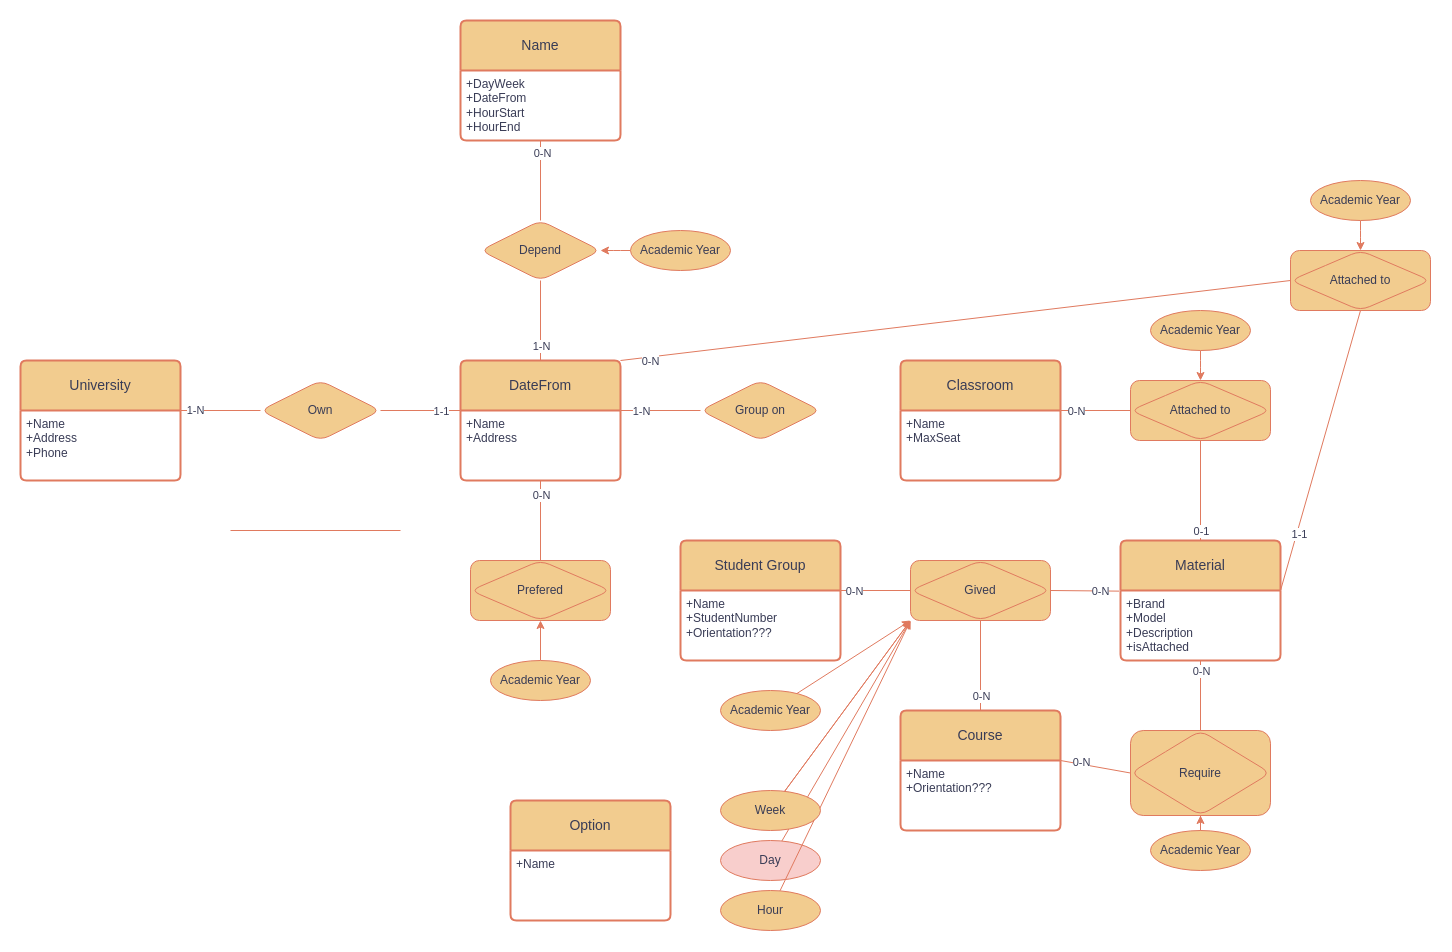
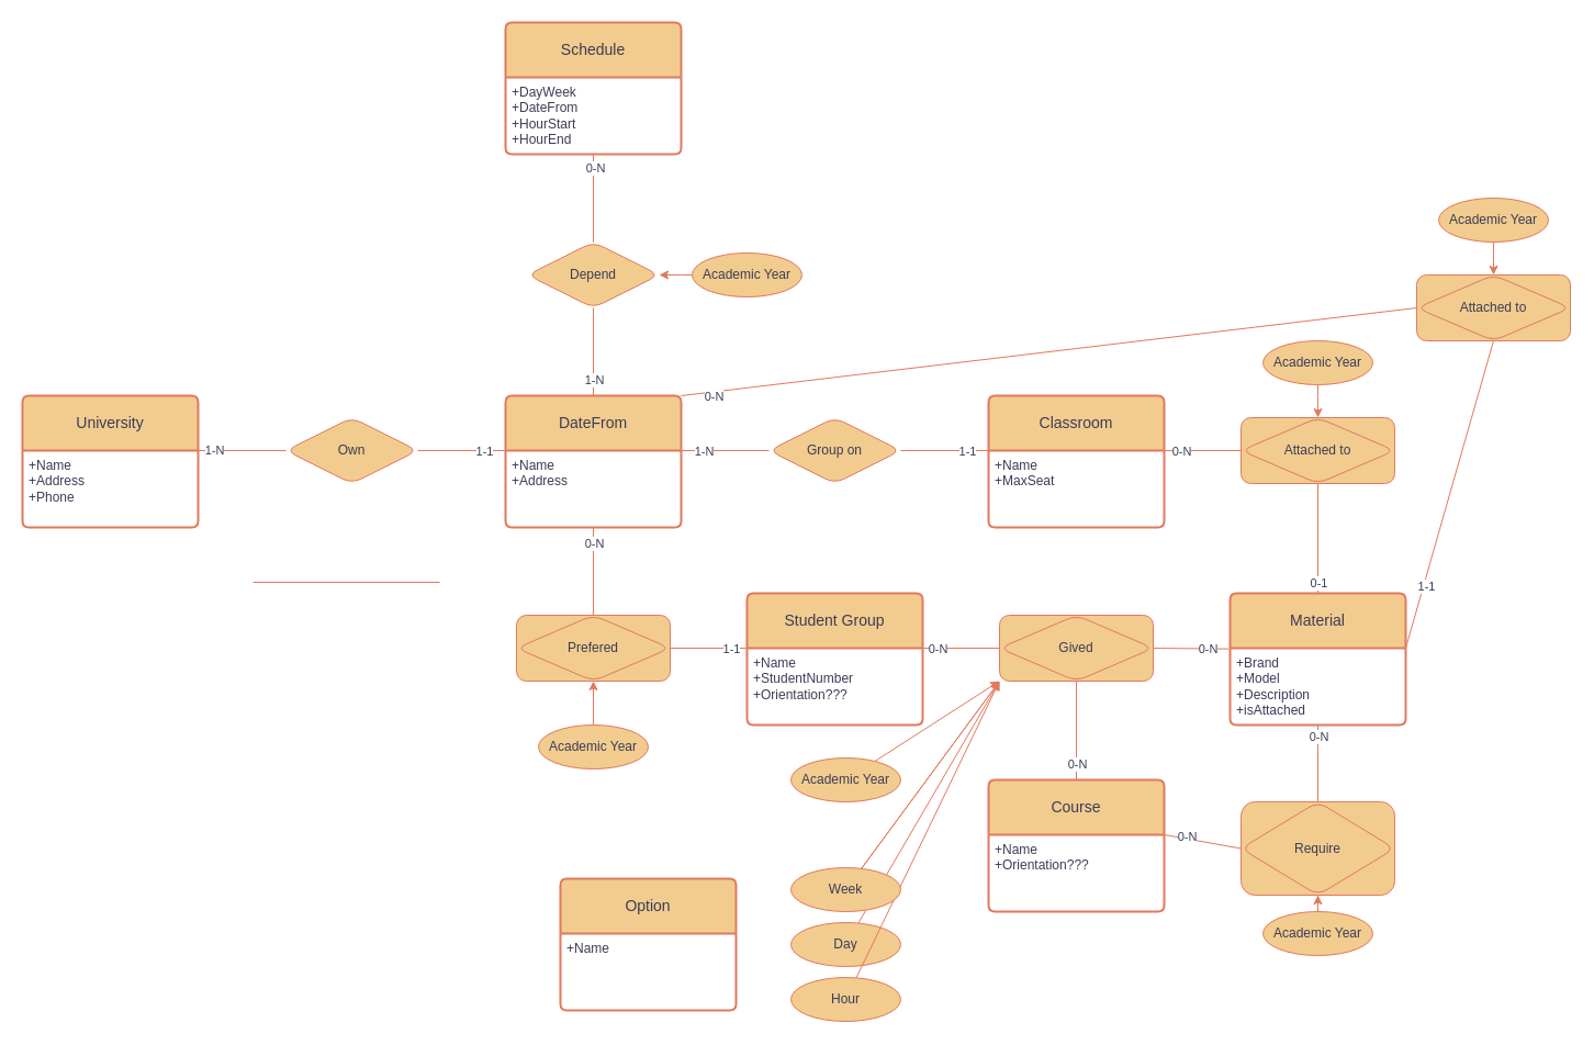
- <mxCell id="29" value="Name" style="swimlane;childLayout=stackLayout;horizontal=1;startSize=50;horizontalStack=0;rounded=1;fontSize=14;fontStyle=0;strokeWidth=2;resizeParent=0;resizeLast=1;shadow=0;dashed=0;align=center;arcSize=4;whiteSpace=wrap;html=1;labelBackgroundColor=none;fillColor=#F2CC8F;strokeColor=#E07A5F;fontColor=#393C56;" parent="1" vertex="1"><mxGeometry x="460" y="20" width="160" height="120" as="geometry" /></mxCell>
+ <mxCell id="29" value="Schedule" style="swimlane;childLayout=stackLayout;horizontal=1;startSize=50;horizontalStack=0;rounded=1;fontSize=14;fontStyle=0;strokeWidth=2;resizeParent=0;resizeLast=1;shadow=0;dashed=0;align=center;arcSize=4;whiteSpace=wrap;html=1;labelBackgroundColor=none;fillColor=#F2CC8F;strokeColor=#E07A5F;fontColor=#393C56;" parent="1" vertex="1"><mxGeometry x="460" y="20" width="160" height="120" as="geometry" /></mxCell>
+ <mxCell id="25" value="" style="endArrow=none;html=1;rounded=0;strokeColor=#E07A5F;fontColor=#393C56;fillColor=#F2CC8F;exitX=1;exitY=0.5;exitDx=0;exitDy=0;entryX=0;entryY=0;entryDx=0;entryDy=0;" parent="1" source="15" target="8" edge="1"><mxGeometry relative="1" as="geometry"><mxPoint x="720" y="570" as="sourcePoint" /><mxPoint x="890" y="570" as="targetPoint" /></mxGeometry></mxCell>
+ <mxCell id="26" value="1-1" style="edgeLabel;html=1;align=center;verticalAlign=middle;resizable=0;points=[];fontColor=#393C56;" parent="25" vertex="1" connectable="0"><mxGeometry x="0.7" y="2" relative="1" as="geometry"><mxPoint x="-8" y="2" as="offset" /></mxGeometry></mxCell>
+ <mxCell id="37" value="" style="endArrow=none;html=1;rounded=0;strokeColor=#E07A5F;fontColor=#393C56;fillColor=#F2CC8F;entryX=0;entryY=0;entryDx=0;entryDy=0;exitX=1;exitY=0.5;exitDx=0;exitDy=0;" parent="1" source="39" target="10" edge="1"><mxGeometry relative="1" as="geometry"><mxPoint x="600" y="590" as="sourcePoint" /><mxPoint x="420" y="550" as="targetPoint" /></mxGeometry></mxCell>
+ <mxCell id="38" value="1-1" style="edgeLabel;html=1;align=center;verticalAlign=middle;resizable=0;points=[];fontColor=#393C56;" parent="37" vertex="1" connectable="0"><mxGeometry x="0.575" relative="1" as="geometry"><mxPoint as="offset" /></mxGeometry></mxCell>
- <mxCell id="51" value="Day" style="ellipse;whiteSpace=wrap;html=1;align=center;rounded=1;strokeColor=#E07A5F;fontColor=#393C56;fillColor=#f8cecc;" parent="1" vertex="1"><mxGeometry x="720" y="840" width="100" height="40" as="geometry" /></mxCell>
+ <mxCell id="51" value="Day" style="ellipse;whiteSpace=wrap;html=1;align=center;rounded=1;strokeColor=#E07A5F;fontColor=#393C56;fillColor=#F2CC8F;" parent="1" vertex="1"><mxGeometry x="720" y="840" width="100" height="40" as="geometry" /></mxCell>
